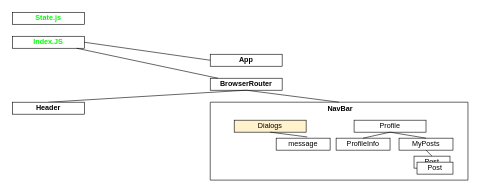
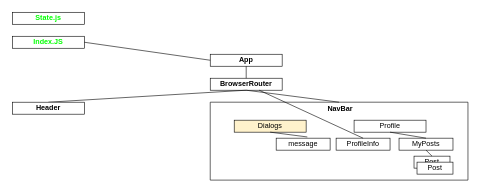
- <mxCell id="6" value="" style="endArrow=none;html=1;rounded=0;" parent="1" source="5" target="2" edge="1"><mxGeometry width="50" height="50" relative="1" as="geometry"><mxPoint x="410" y="130" as="sourcePoint" /><mxPoint x="430" y="260" as="targetPoint" /></mxGeometry></mxCell>
+ <mxCell id="6" value="" style="endArrow=none;html=1;rounded=0;entryX=0.5;entryY=1;entryDx=0;entryDy=0;" parent="1" source="5" target="3" edge="1"><mxGeometry width="50" height="50" relative="1" as="geometry"><mxPoint x="410" y="130" as="sourcePoint" /><mxPoint x="430" y="260" as="targetPoint" /></mxGeometry></mxCell>
- <mxCell id="17" value="" style="endArrow=none;html=1;rounded=0;exitX=0.5;exitY=0;exitDx=0;exitDy=0;entryX=0.5;entryY=1;entryDx=0;entryDy=0;" parent="9" source="10" target="15" edge="1"><mxGeometry width="50" height="50" relative="1" as="geometry"><mxPoint x="360" y="140" as="sourcePoint" /><mxPoint x="240" y="30" as="targetPoint" /></mxGeometry></mxCell>
+ <mxCell id="17" value="" style="endArrow=none;html=1;rounded=0;exitX=0.5;exitY=0;exitDx=0;exitDy=0;" parent="9" source="10" target="5" edge="1"><mxGeometry width="50" height="50" relative="1" as="geometry"><mxPoint x="360" y="140" as="sourcePoint" /><mxPoint x="240" y="30" as="targetPoint" /></mxGeometry></mxCell>
